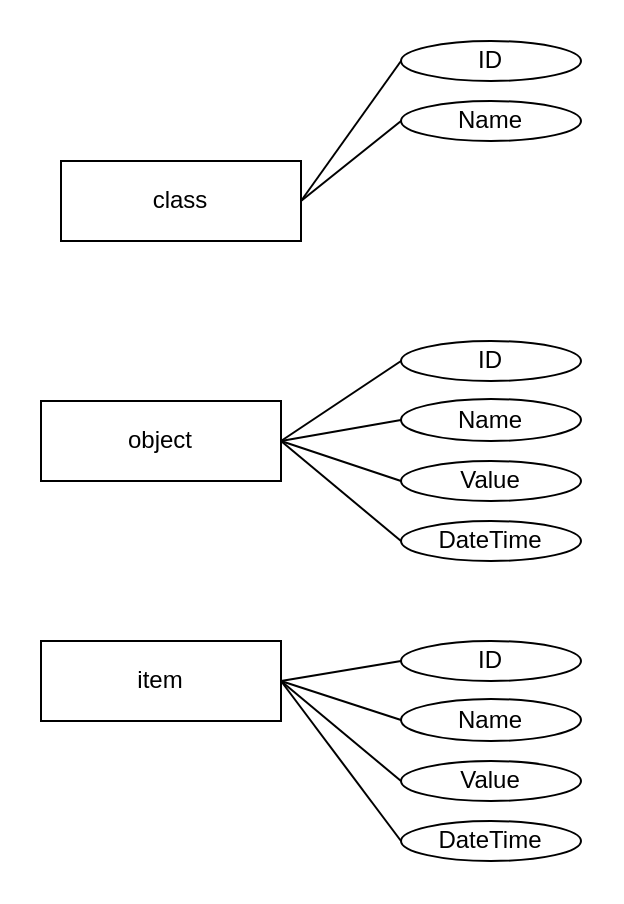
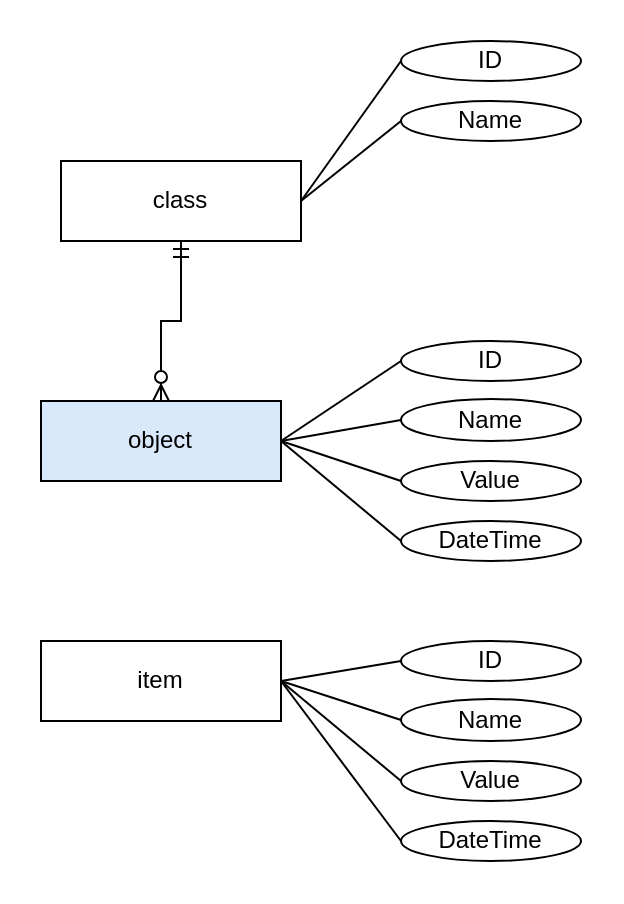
+ <mxCell id="3" style="edgeStyle=orthogonalEdgeStyle;rounded=0;orthogonalLoop=1;jettySize=auto;html=1;exitX=0.5;exitY=0;exitDx=0;exitDy=0;entryX=0.5;entryY=1;entryDx=0;entryDy=0;startArrow=ERzeroToMany;startFill=1;endArrow=ERmandOne;endFill=0;" edge="1" parent="1" source="4" target="2"><mxGeometry relative="1" as="geometry" /></mxCell>
- <mxCell id="4" value="object" style="rounded=0;whiteSpace=wrap;html=1;" vertex="1" parent="1"><mxGeometry x="20" y="200" width="120" height="40" as="geometry" /></mxCell>
+ <mxCell id="4" value="object" style="rounded=0;whiteSpace=wrap;html=1;fillColor=#dae8fc;" vertex="1" parent="1"><mxGeometry x="20" y="200" width="120" height="40" as="geometry" /></mxCell>
